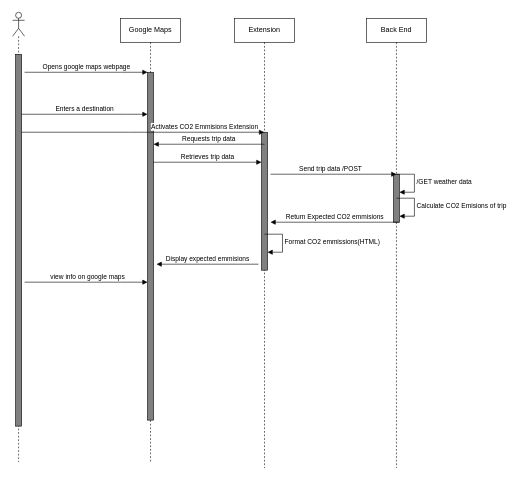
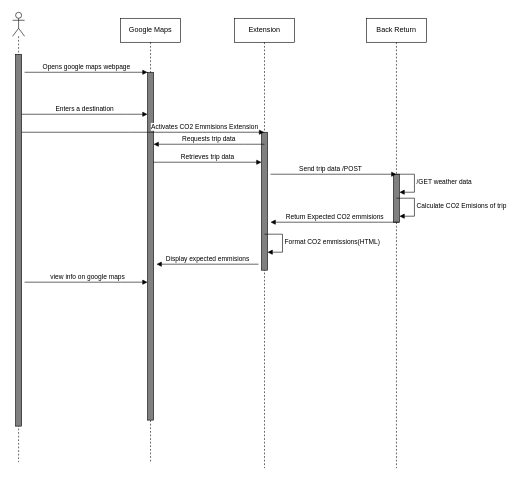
- <mxCell id="8" value="Back End" style="shape=umlLifeline;perimeter=lifelinePerimeter;whiteSpace=wrap;html=1;container=1;dropTarget=0;collapsible=0;recursiveResize=0;outlineConnect=0;portConstraint=eastwest;newEdgeStyle={&quot;edgeStyle&quot;:&quot;elbowEdgeStyle&quot;,&quot;elbow&quot;:&quot;vertical&quot;,&quot;curved&quot;:0,&quot;rounded&quot;:0};" vertex="1" parent="1"><mxGeometry x="610" y="30" width="100" height="750" as="geometry" /></mxCell>
+ <mxCell id="8" value="Back Return" style="shape=umlLifeline;perimeter=lifelinePerimeter;whiteSpace=wrap;html=1;container=1;dropTarget=0;collapsible=0;recursiveResize=0;outlineConnect=0;portConstraint=eastwest;newEdgeStyle={&quot;edgeStyle&quot;:&quot;elbowEdgeStyle&quot;,&quot;elbow&quot;:&quot;vertical&quot;,&quot;curved&quot;:0,&quot;rounded&quot;:0};" vertex="1" parent="1"><mxGeometry x="610" y="30" width="100" height="750" as="geometry" /></mxCell>
